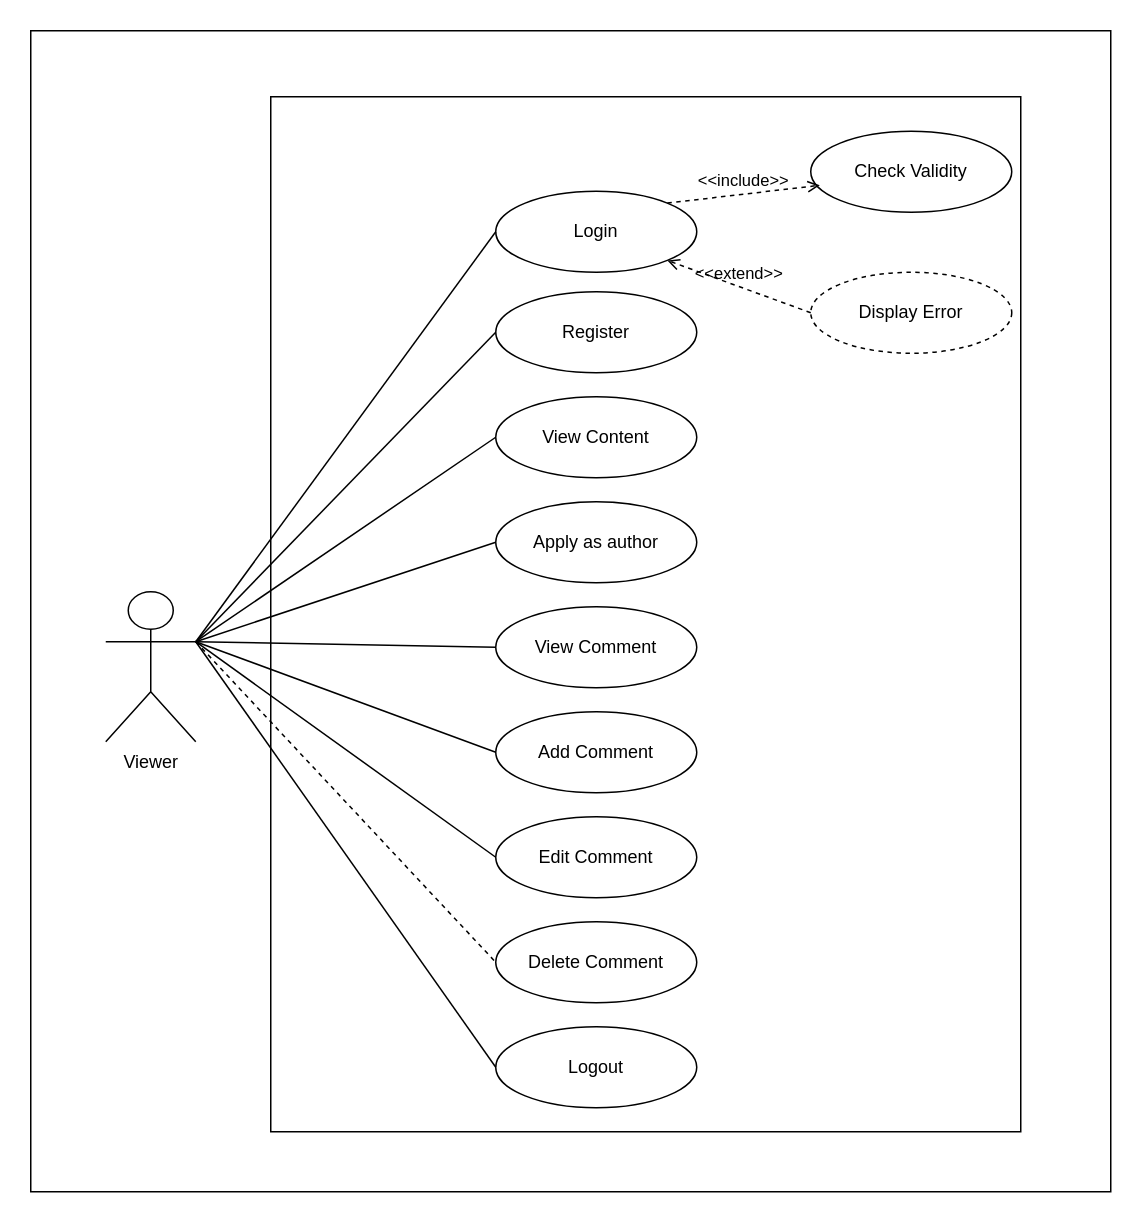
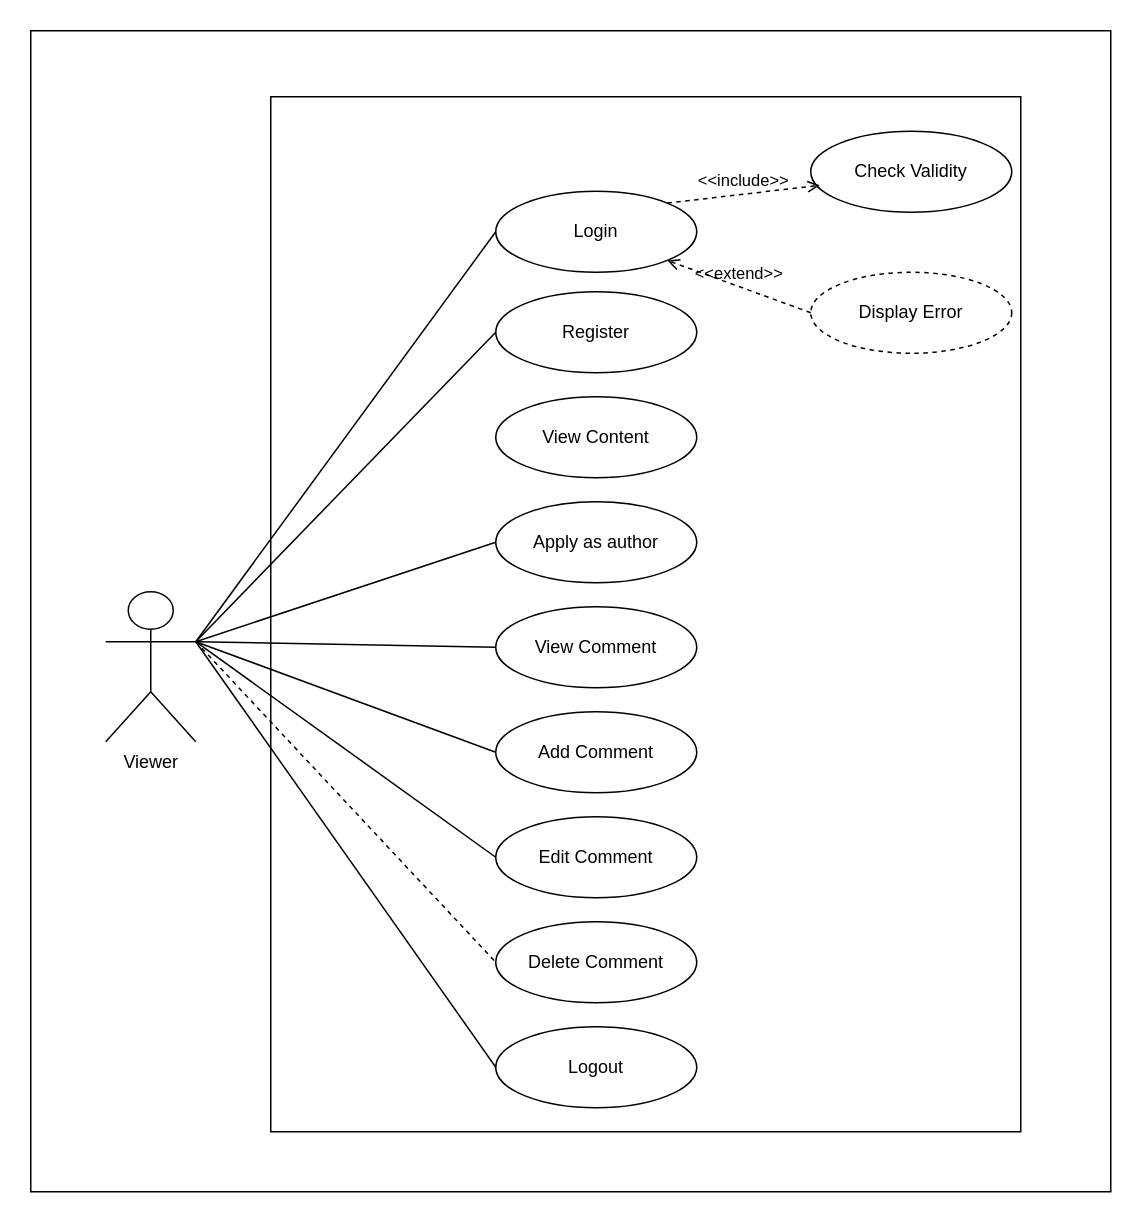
- <mxCell id="15" value="" style="endArrow=none;html=1;rounded=0;entryX=0;entryY=0.5;entryDx=0;entryDy=0;exitX=1;exitY=0.333;exitDx=0;exitDy=0;exitPerimeter=0;" parent="1" source="4" target="8" edge="1"><mxGeometry width="50" height="50" relative="1" as="geometry"><mxPoint x="140" y="387" as="sourcePoint" /><mxPoint x="340" y="702" as="targetPoint" /></mxGeometry></mxCell>
